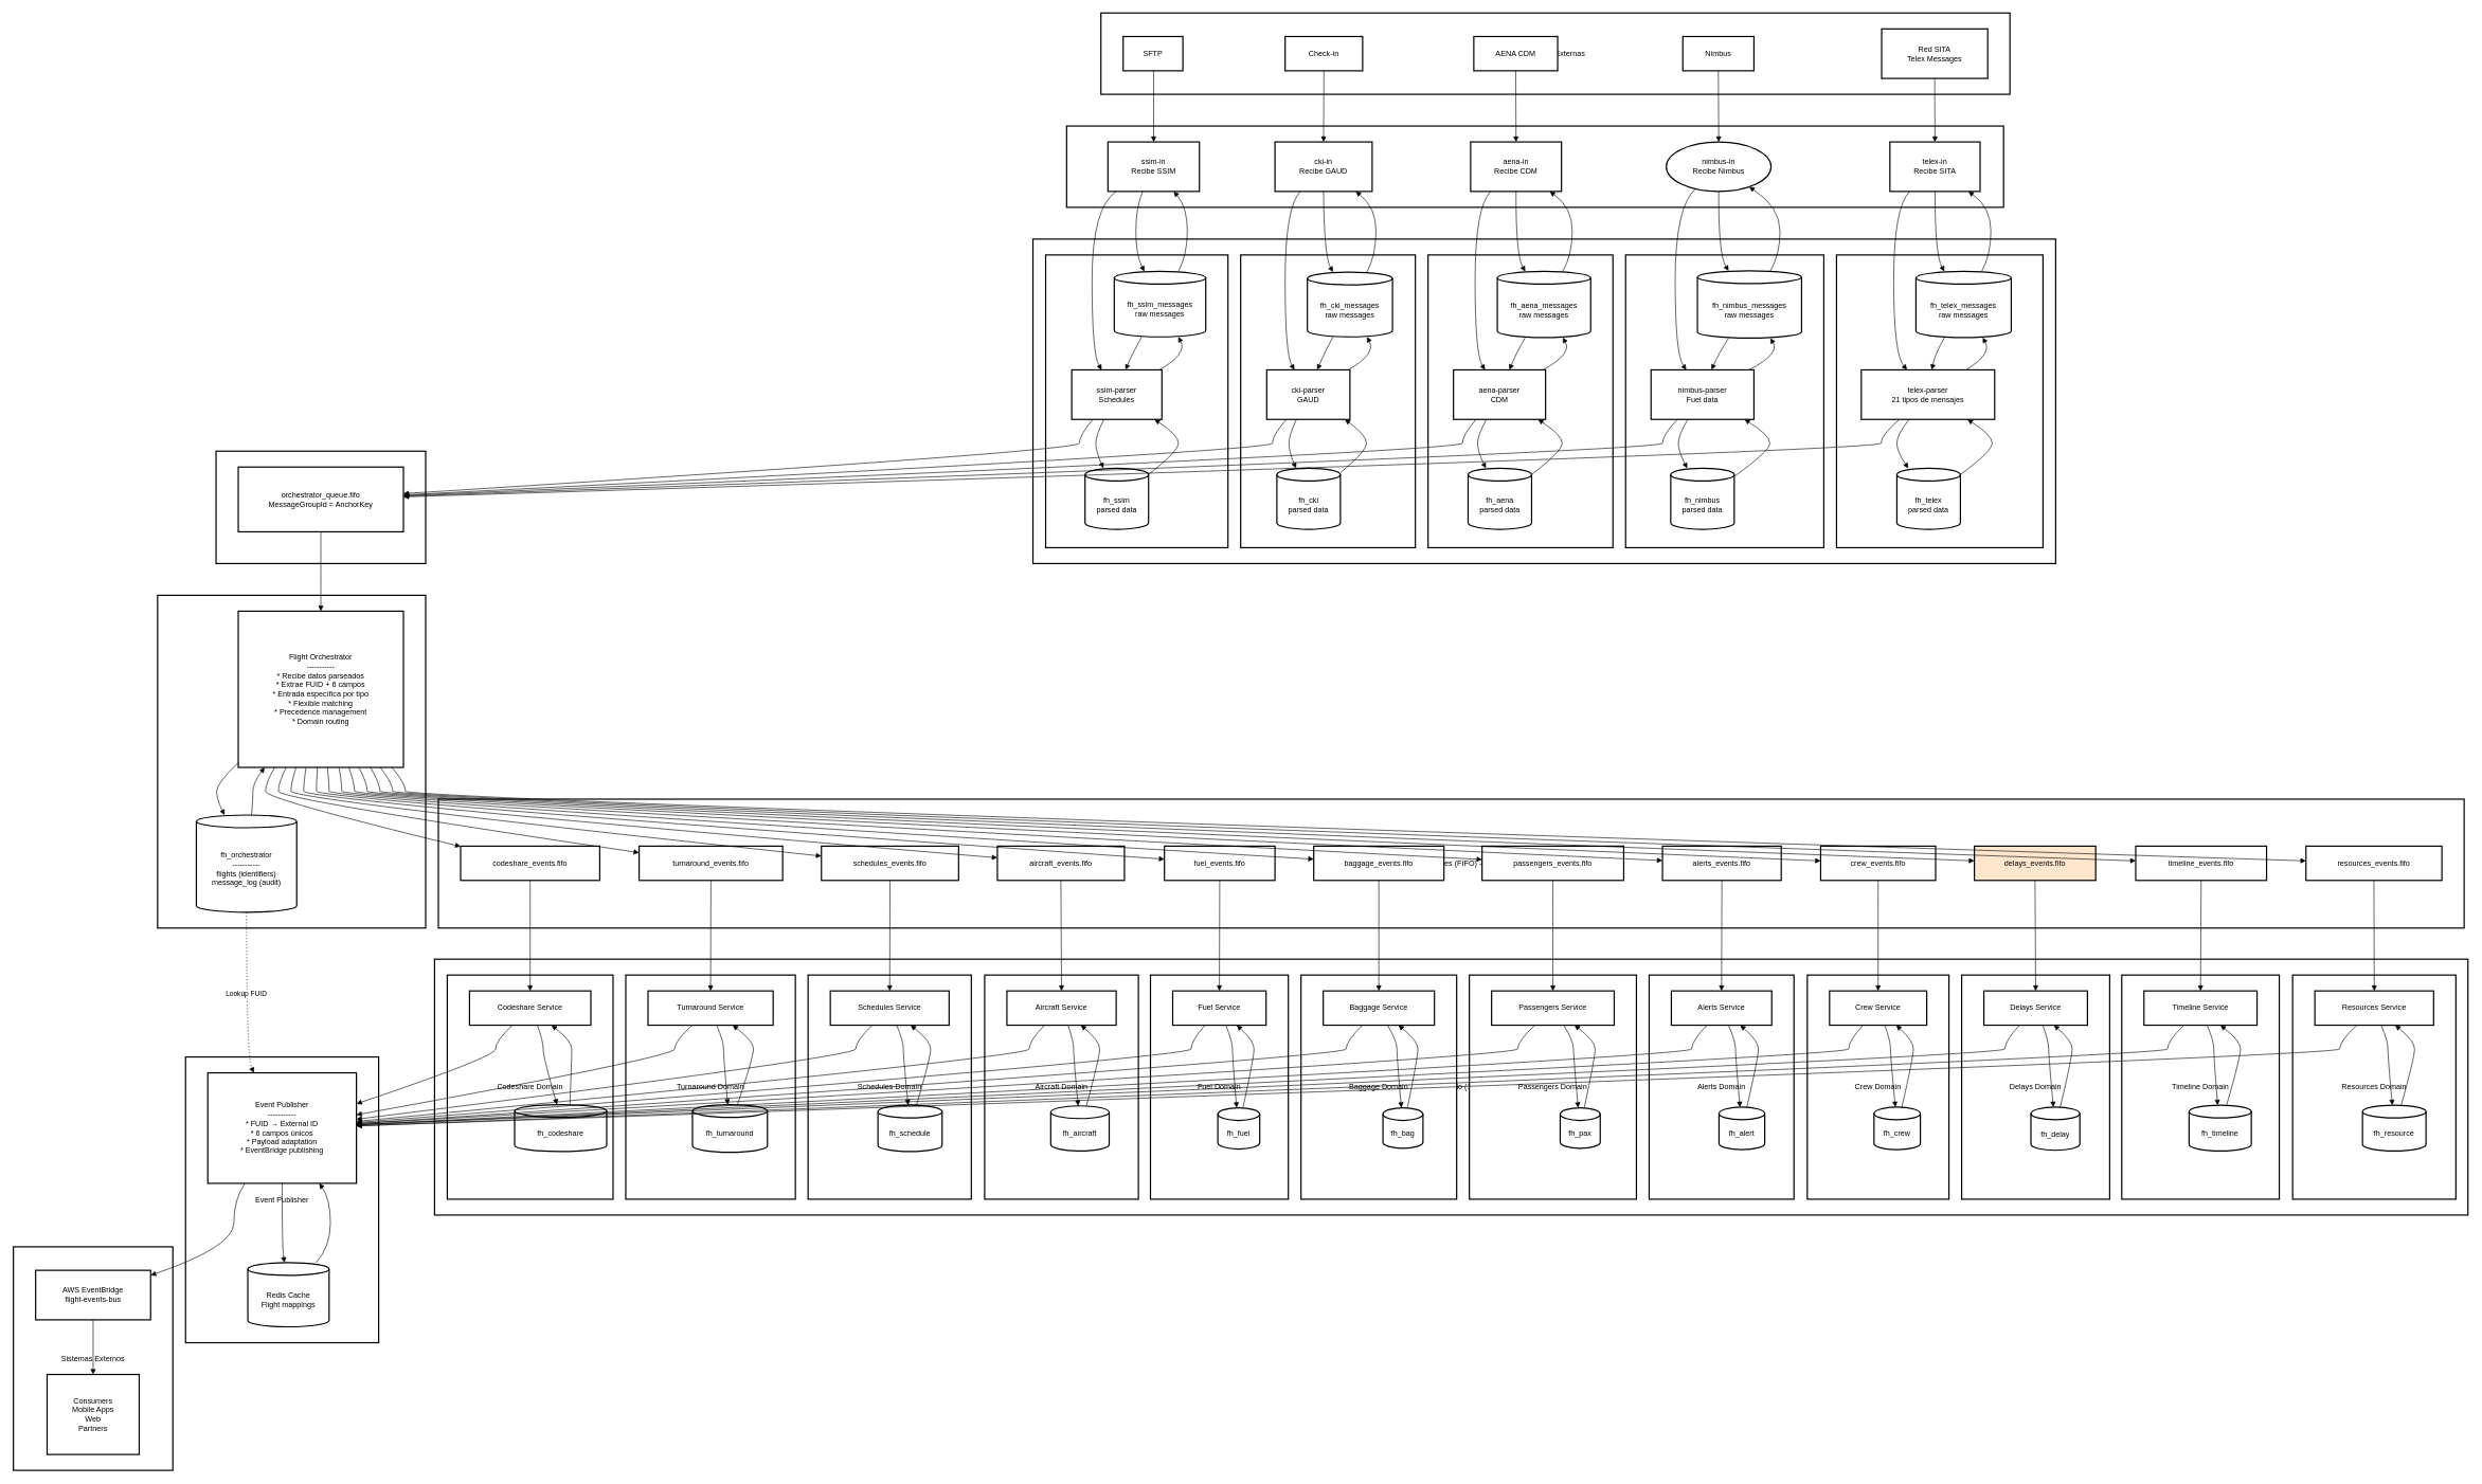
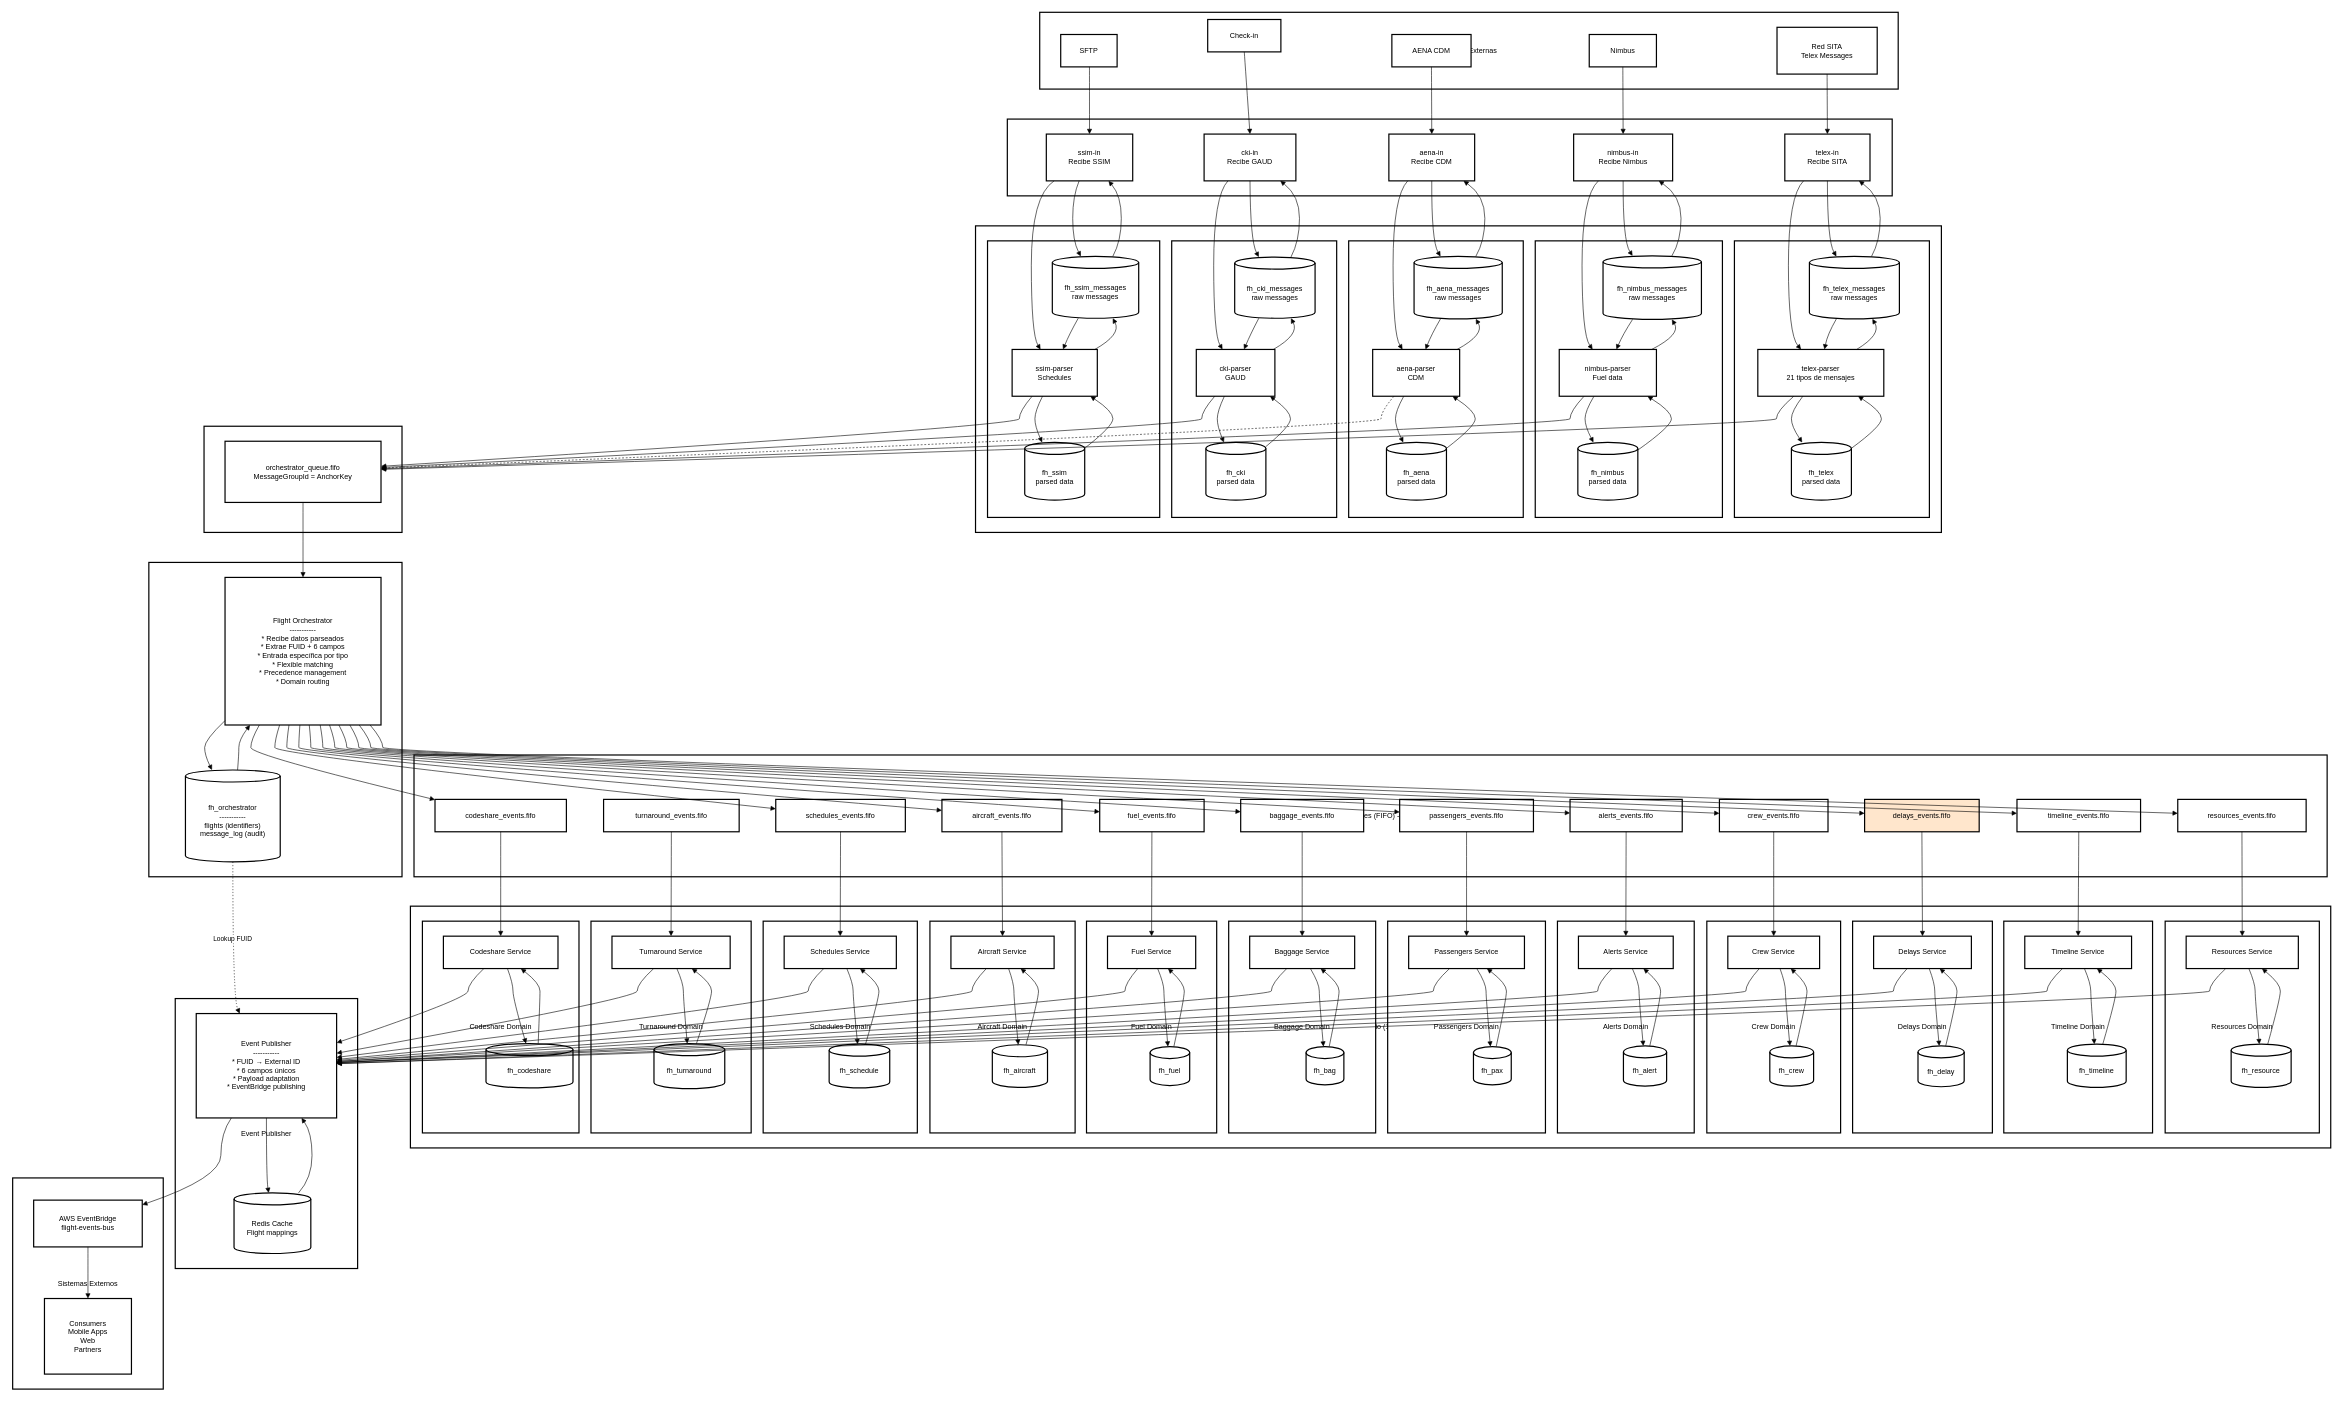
- <mxCell id="31" value="Check-in" style="whiteSpace=wrap;strokeWidth=2;" vertex="1" parent="1"><mxGeometry x="2022" y="57" width="122" height="54" as="geometry" /></mxCell>
+ <mxCell id="31" value="Check-in" style="whiteSpace=wrap;strokeWidth=2;" vertex="1" parent="1"><mxGeometry x="2012" y="32" width="122" height="54" as="geometry" /></mxCell>
- <mxCell id="34" value="nimbus-in&#10;Recibe Nimbus" style="ellipse;whiteSpace=wrap;strokeWidth=2;" vertex="1" parent="1"><mxGeometry x="2622" y="223" width="165" height="78" as="geometry" /></mxCell>
+ <mxCell id="34" value="nimbus-in&#10;Recibe Nimbus" style="whiteSpace=wrap;strokeWidth=2;" vertex="1" parent="1"><mxGeometry x="2622" y="223" width="165" height="78" as="geometry" /></mxCell>
- <mxCell id="138" value="" style="curved=1;startArrow=none;endArrow=block;exitX=0.25;exitY=0.99;entryX=1;entryY=0.44;rounded=0;" edge="1" parent="1" source="44" target="53"><mxGeometry relative="1" as="geometry"><Array as="points"><mxPoint x="2301" y="685" /><mxPoint x="2301" y="710" /></Array></mxGeometry></mxCell>
+ <mxCell id="138" value="" style="curved=1;startArrow=none;endArrow=block;exitX=0.25;exitY=0.99;entryX=1;entryY=0.44;rounded=0;dashed=1;" edge="1" parent="1" source="44" target="53"><mxGeometry relative="1" as="geometry"><Array as="points"><mxPoint x="2301" y="685" /><mxPoint x="2301" y="710" /></Array></mxGeometry></mxCell>
- <mxCell id="154" value="" style="curved=1;startArrow=none;endArrow=block;exitX=0.29;exitY=1;entryX=0;entryY=0.19;rounded=0;" edge="1" parent="1" source="54" target="66"><mxGeometry relative="1" as="geometry"><Array as="points"><mxPoint x="437" y="1233" /><mxPoint x="437" y="1258" /></Array></mxGeometry></mxCell>
